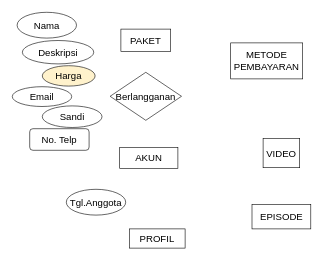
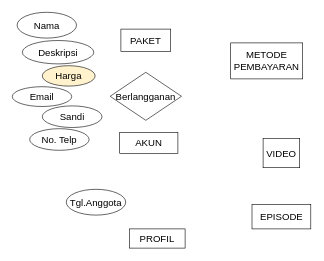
- <mxCell id="14" value="No. Telp" style="whiteSpace=wrap;html=1;fontSize=16;rounded=1;" vertex="1" parent="1"><mxGeometry x="49" y="214" width="99" height="36" as="geometry" /></mxCell>
+ <mxCell id="14" value="No. Telp" style="ellipse;whiteSpace=wrap;html=1;fontSize=16;" vertex="1" parent="1"><mxGeometry x="49" y="214" width="99" height="36" as="geometry" /></mxCell>
- <mxCell id="3" value="AKUN" style="rounded=0;whiteSpace=wrap;html=1;fontSize=16;" vertex="1" parent="1"><mxGeometry x="199" y="245" width="97" height="35" as="geometry" /></mxCell>
+ <mxCell id="3" value="AKUN" style="rounded=0;whiteSpace=wrap;html=1;fontSize=16;" vertex="1" parent="1"><mxGeometry x="199" y="220" width="97" height="35" as="geometry" /></mxCell>
